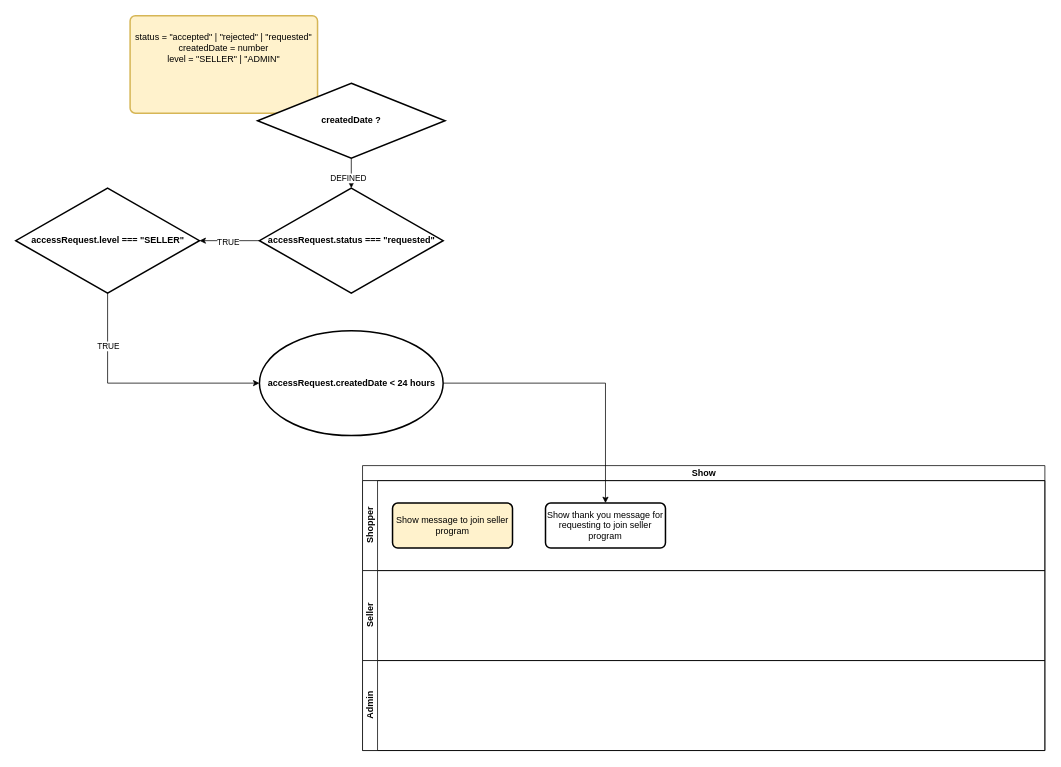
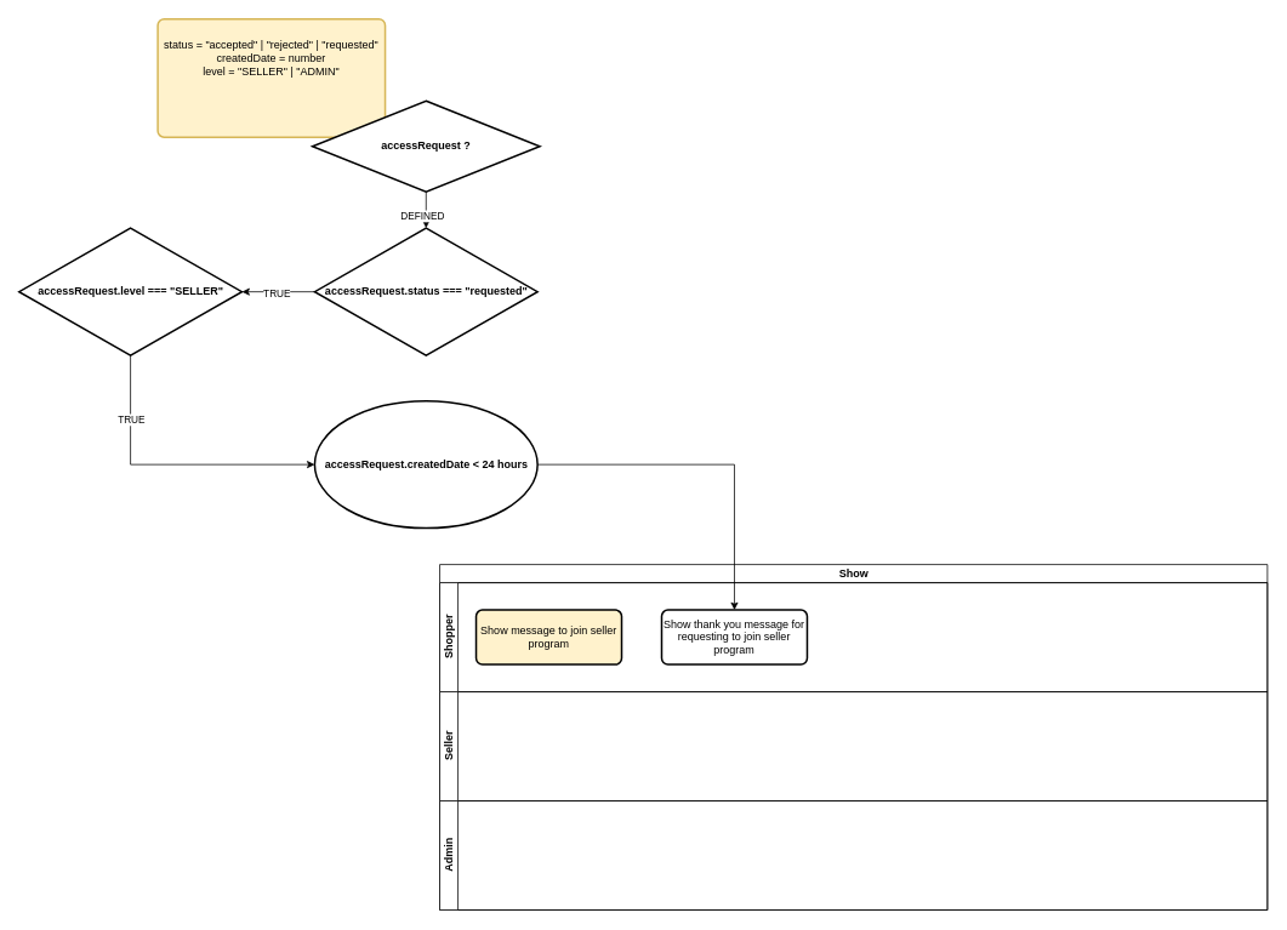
- <mxCell id="11" value="createdDate ?" style="strokeWidth=2;html=1;shape=mxgraph.flowchart.decision;whiteSpace=wrap;fontStyle=1" vertex="1" parent="1"><mxGeometry x="343" y="110" width="250" height="100" as="geometry" /></mxCell>
+ <mxCell id="11" value="accessRequest ?" style="strokeWidth=2;html=1;shape=mxgraph.flowchart.decision;whiteSpace=wrap;fontStyle=1" vertex="1" parent="1"><mxGeometry x="343" y="110" width="250" height="100" as="geometry" /></mxCell>
